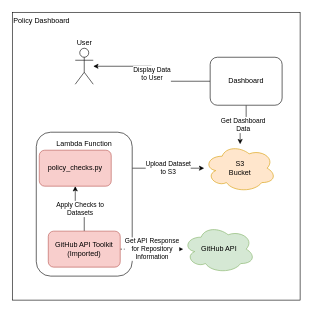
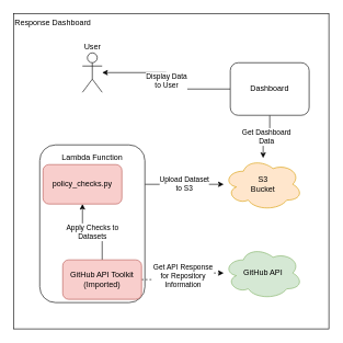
- <mxCell id="2" value="Policy Dashboard" style="rounded=0;whiteSpace=wrap;html=1;align=left;verticalAlign=top;" vertex="1" parent="1"><mxGeometry x="20" y="20" width="480" height="480" as="geometry" /></mxCell>
+ <mxCell id="2" value="Response Dashboard" style="rounded=0;whiteSpace=wrap;html=1;align=left;verticalAlign=top;" vertex="1" parent="1"><mxGeometry x="20" y="20" width="480" height="480" as="geometry" /></mxCell>
- <mxCell id="12" value="GitHub API Toolkit&lt;div&gt;(Imported)&lt;/div&gt;" style="rounded=1;whiteSpace=wrap;html=1;fillColor=#f8cecc;strokeColor=#b85450;" vertex="1" parent="1"><mxGeometry x="80" y="385" width="120" height="60" as="geometry" /></mxCell>
+ <mxCell id="12" value="GitHub API Toolkit&lt;div&gt;(Imported)&lt;/div&gt;" style="rounded=1;whiteSpace=wrap;html=1;fillColor=#f8cecc;strokeColor=#b85450;" vertex="1" parent="1"><mxGeometry x="95" y="395" width="120" height="60" as="geometry" /></mxCell>
- <mxCell id="6" value="GitHub API" style="ellipse;shape=cloud;whiteSpace=wrap;html=1;fillColor=#d5e8d4;strokeColor=#82b366;" vertex="1" parent="1"><mxGeometry x="305" y="375" width="120" height="80" as="geometry" /></mxCell>
+ <mxCell id="6" value="GitHub API" style="ellipse;shape=cloud;whiteSpace=wrap;html=1;fillColor=#d5e8d4;strokeColor=#82b366;" vertex="1" parent="1"><mxGeometry x="340" y="375" width="120" height="80" as="geometry" /></mxCell>
